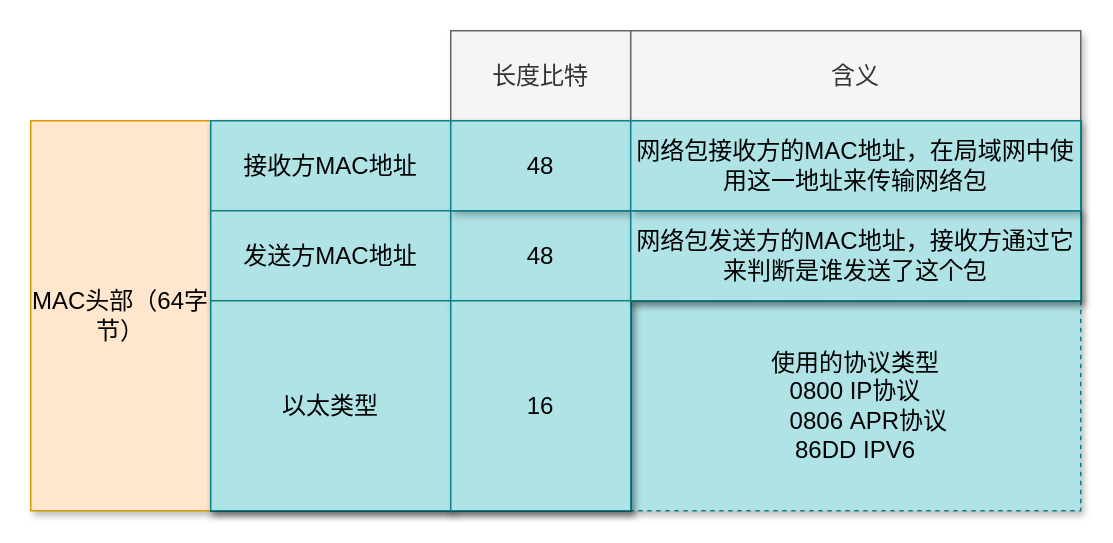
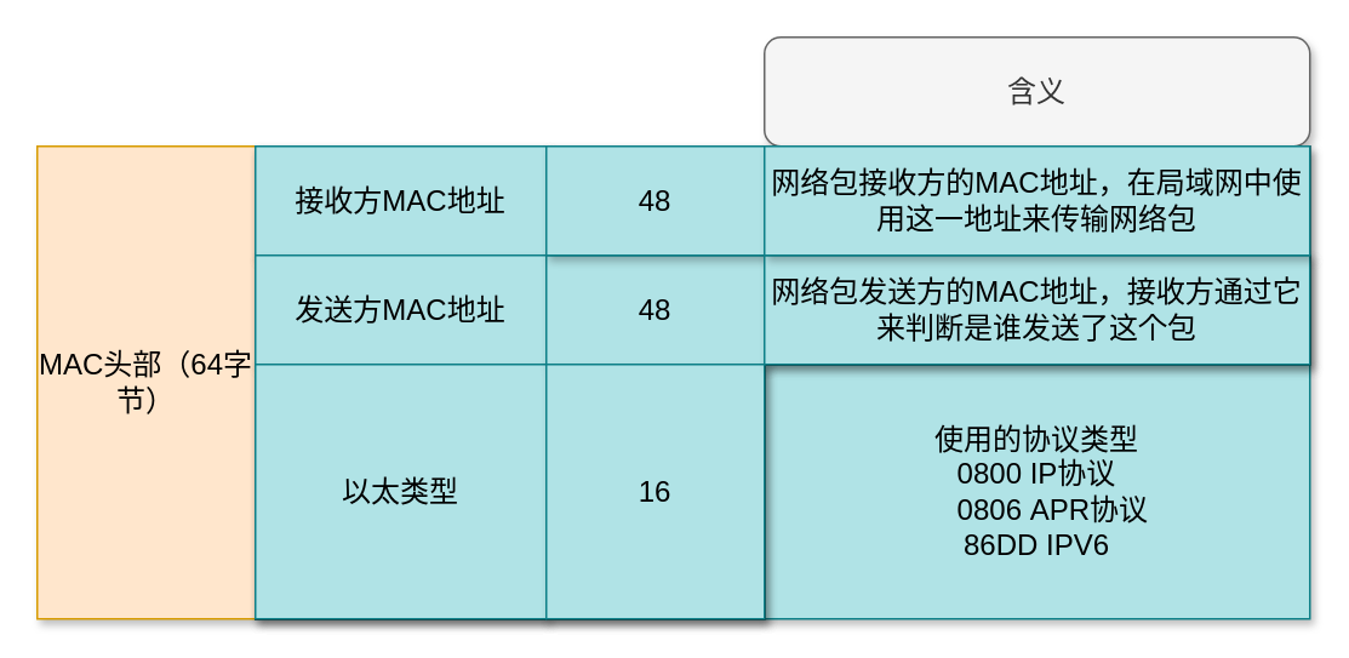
- <mxCell id="2" value="长度比特" style="rounded=0;whiteSpace=wrap;html=1;fontSize=16;fillColor=#f5f5f5;strokeColor=#666666;fontColor=#333333;shadow=1;" vertex="1" parent="1"><mxGeometry x="300" y="20" width="120" height="60" as="geometry" /></mxCell>
- <mxCell id="4" value="含义" style="rounded=0;whiteSpace=wrap;html=1;fontSize=16;fillColor=#f5f5f5;strokeColor=#666666;fontColor=#333333;shadow=1;" vertex="1" parent="1"><mxGeometry x="420" y="20" width="300" height="60" as="geometry" /></mxCell>
+ <mxCell id="4" value="含义" style="whiteSpace=wrap;html=1;fontSize=16;fillColor=#f5f5f5;strokeColor=#666666;fontColor=#333333;shadow=1;rounded=1;" vertex="1" parent="1"><mxGeometry x="420" y="20" width="300" height="60" as="geometry" /></mxCell>
- <mxCell id="14" value="&lt;span style=&quot;font-size: 16px&quot;&gt;使用的协议类型&lt;br style=&quot;font-size: 16px;&quot;&gt;0800 IP协议&lt;br style=&quot;font-size: 16px;&quot;&gt;&amp;nbsp; &amp;nbsp; 0806 APR协议&lt;br style=&quot;font-size: 16px;&quot;&gt;86DD IPV6&lt;br style=&quot;font-size: 16px;&quot;&gt;&lt;/span&gt;" style="rounded=0;whiteSpace=wrap;html=1;fontSize=16;fillColor=#b0e3e6;strokeColor=#0e8088;shadow=1;dashed=1;" vertex="1" parent="1"><mxGeometry x="420" y="200" width="300" height="140" as="geometry" /></mxCell>
+ <mxCell id="14" value="&lt;span style=&quot;font-size: 16px&quot;&gt;使用的协议类型&lt;br style=&quot;font-size: 16px;&quot;&gt;0800 IP协议&lt;br style=&quot;font-size: 16px;&quot;&gt;&amp;nbsp; &amp;nbsp; 0806 APR协议&lt;br style=&quot;font-size: 16px;&quot;&gt;86DD IPV6&lt;br style=&quot;font-size: 16px;&quot;&gt;&lt;/span&gt;" style="rounded=0;whiteSpace=wrap;html=1;fontSize=16;fillColor=#b0e3e6;strokeColor=#0e8088;shadow=1;" vertex="1" parent="1"><mxGeometry x="420" y="200" width="300" height="140" as="geometry" /></mxCell>
